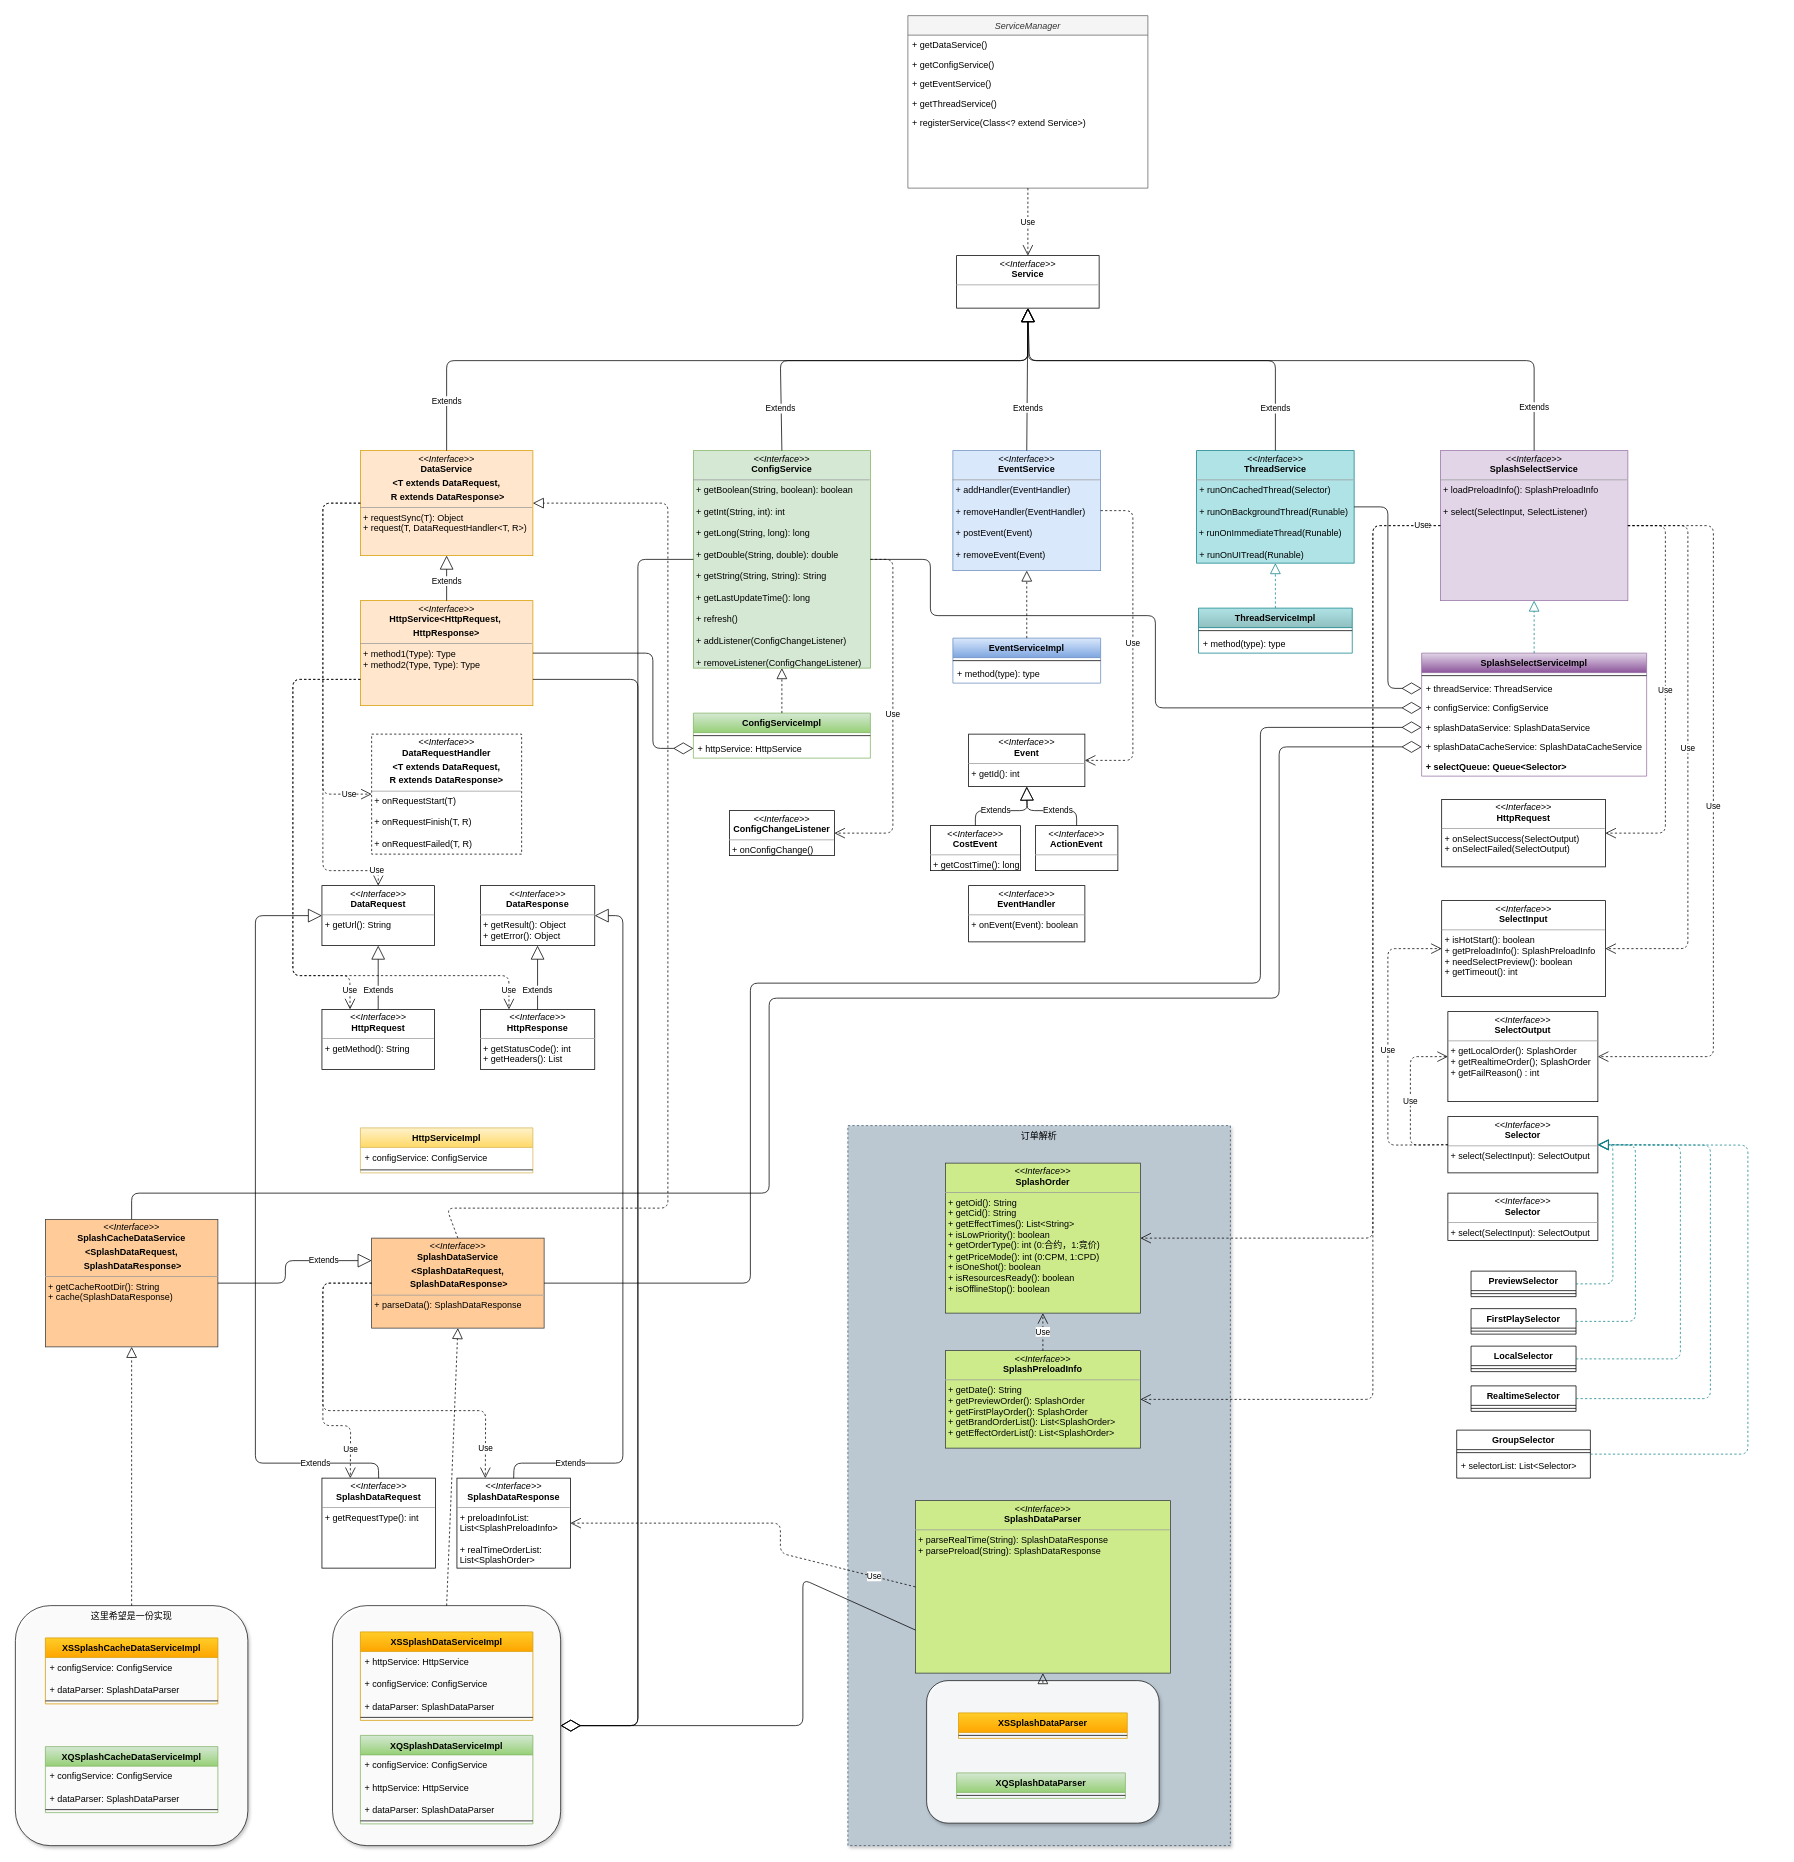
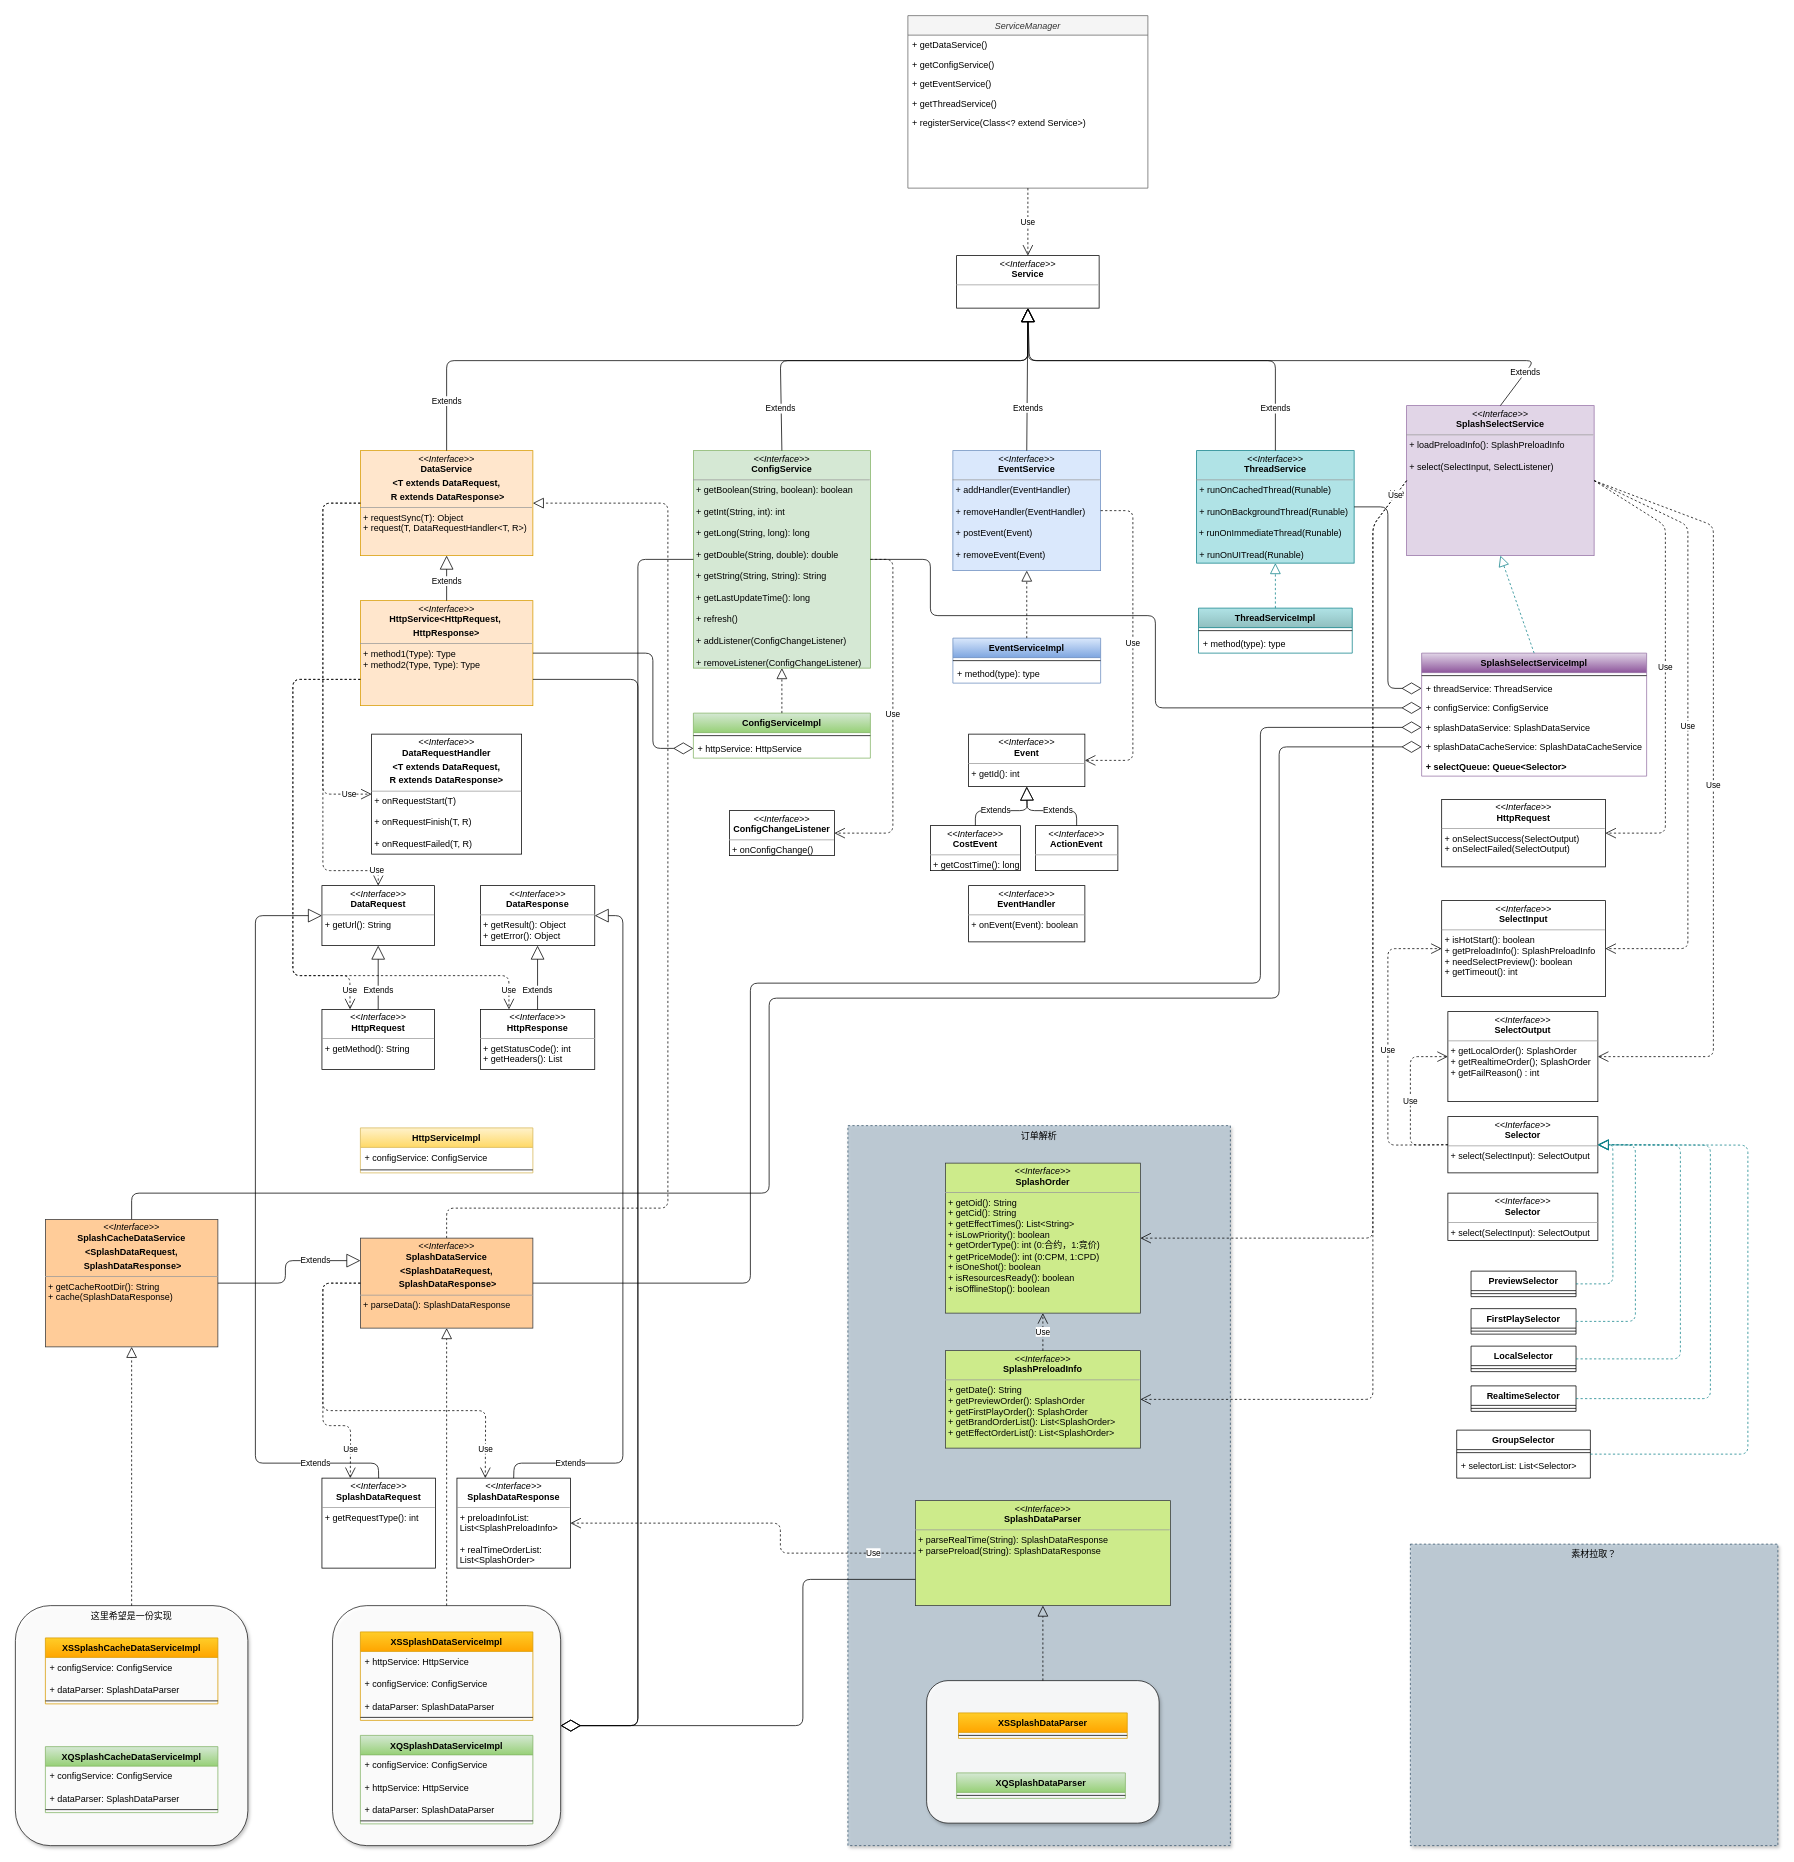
- <mxCell id="42" value="&lt;p style=&quot;margin: 0px ; margin-top: 4px ; text-align: center&quot;&gt;&lt;i&gt;&amp;lt;&amp;lt;Interface&amp;gt;&amp;gt;&lt;/i&gt;&lt;br&gt;&lt;b&gt;ThreadService&lt;/b&gt;&lt;/p&gt;&lt;hr size=&quot;1&quot;&gt;&lt;p style=&quot;margin: 0px ; margin-left: 4px&quot;&gt;+ runOnCachedThread(Selector)&lt;/p&gt;&lt;p style=&quot;margin: 0px ; margin-left: 4px&quot;&gt;&lt;br&gt;&lt;/p&gt;&lt;p style=&quot;margin: 0px ; margin-left: 4px&quot;&gt;+ runOnBackgroundThread(Runable)&lt;/p&gt;&lt;br&gt;&amp;nbsp;+ runOnImmediateThread(Runable)&lt;p style=&quot;margin: 0px ; margin-left: 4px&quot;&gt;&lt;br&gt;&lt;/p&gt;&lt;p style=&quot;margin: 0px ; margin-left: 4px&quot;&gt;+ runOnUITread(Runable)&lt;br&gt;&lt;/p&gt;" style="verticalAlign=top;align=left;overflow=fill;fontSize=12;fontFamily=Helvetica;html=1;fillColor=#b0e3e6;strokeColor=#0e8088;" vertex="1" parent="1"><mxGeometry x="1595" y="600" width="210" height="150" as="geometry" /></mxCell>
+ <mxCell id="42" value="&lt;p style=&quot;margin: 0px ; margin-top: 4px ; text-align: center&quot;&gt;&lt;i&gt;&amp;lt;&amp;lt;Interface&amp;gt;&amp;gt;&lt;/i&gt;&lt;br&gt;&lt;b&gt;ThreadService&lt;/b&gt;&lt;/p&gt;&lt;hr size=&quot;1&quot;&gt;&lt;p style=&quot;margin: 0px ; margin-left: 4px&quot;&gt;+ runOnCachedThread(Runable)&lt;/p&gt;&lt;p style=&quot;margin: 0px ; margin-left: 4px&quot;&gt;&lt;br&gt;&lt;/p&gt;&lt;p style=&quot;margin: 0px ; margin-left: 4px&quot;&gt;+ runOnBackgroundThread(Runable)&lt;/p&gt;&lt;br&gt;&amp;nbsp;+ runOnImmediateThread(Runable)&lt;p style=&quot;margin: 0px ; margin-left: 4px&quot;&gt;&lt;br&gt;&lt;/p&gt;&lt;p style=&quot;margin: 0px ; margin-left: 4px&quot;&gt;+ runOnUITread(Runable)&lt;br&gt;&lt;/p&gt;" style="verticalAlign=top;align=left;overflow=fill;fontSize=12;fontFamily=Helvetica;html=1;fillColor=#b0e3e6;strokeColor=#0e8088;" vertex="1" parent="1"><mxGeometry x="1595" y="600" width="210" height="150" as="geometry" /></mxCell>
- <mxCell id="28" value="&lt;p style=&quot;margin: 0px ; margin-top: 4px ; text-align: center&quot;&gt;&lt;i&gt;&amp;lt;&amp;lt;Interface&amp;gt;&amp;gt;&lt;/i&gt;&lt;br&gt;&lt;b&gt;SplashSelectService&lt;/b&gt;&lt;/p&gt;&lt;hr size=&quot;1&quot;&gt;&lt;p style=&quot;margin: 0px ; margin-left: 4px&quot;&gt;+ loadPreloadInfo(): SplashPreloadInfo&lt;/p&gt;&lt;p style=&quot;margin: 0px ; margin-left: 4px&quot;&gt;&lt;br&gt;&lt;/p&gt;&lt;p style=&quot;margin: 0px ; margin-left: 4px&quot;&gt;+ select(SelectInput, SelectListener)&lt;/p&gt;" style="verticalAlign=top;align=left;overflow=fill;fontSize=12;fontFamily=Helvetica;html=1;fillColor=#e1d5e7;strokeColor=#9673a6;" vertex="1" parent="1"><mxGeometry x="1920" y="600" width="250" height="200" as="geometry" /></mxCell>
+ <mxCell id="28" value="&lt;p style=&quot;margin: 0px ; margin-top: 4px ; text-align: center&quot;&gt;&lt;i&gt;&amp;lt;&amp;lt;Interface&amp;gt;&amp;gt;&lt;/i&gt;&lt;br&gt;&lt;b&gt;SplashSelectService&lt;/b&gt;&lt;/p&gt;&lt;hr size=&quot;1&quot;&gt;&lt;p style=&quot;margin: 0px ; margin-left: 4px&quot;&gt;+ loadPreloadInfo(): SplashPreloadInfo&lt;/p&gt;&lt;p style=&quot;margin: 0px ; margin-left: 4px&quot;&gt;&lt;br&gt;&lt;/p&gt;&lt;p style=&quot;margin: 0px ; margin-left: 4px&quot;&gt;+ select(SelectInput, SelectListener)&lt;/p&gt;" style="verticalAlign=top;align=left;overflow=fill;fontSize=12;fontFamily=Helvetica;html=1;fillColor=#e1d5e7;strokeColor=#9673a6;" vertex="1" parent="1"><mxGeometry x="1875" y="540" width="250" height="200" as="geometry" /></mxCell>
- <mxCell id="93" value="&lt;p style=&quot;margin: 0px ; margin-top: 4px ; text-align: center&quot;&gt;&lt;i&gt;&amp;lt;&amp;lt;Interface&amp;gt;&amp;gt;&lt;/i&gt;&lt;br&gt;&lt;b&gt;DataRequestHandler&lt;/b&gt;&lt;/p&gt;&lt;p style=&quot;margin: 0px ; margin-top: 4px ; text-align: center&quot;&gt;&lt;b&gt;&amp;lt;T extends DataRequest,&lt;/b&gt;&lt;/p&gt;&lt;p style=&quot;margin: 0px ; margin-top: 4px ; text-align: center&quot;&gt;&lt;b&gt;R extends DataResponse&amp;gt;&lt;/b&gt;&lt;/p&gt;&lt;hr size=&quot;1&quot;&gt;&lt;p style=&quot;margin: 0px ; margin-left: 4px&quot;&gt;+ onRequestStart(T)&lt;/p&gt;&lt;p style=&quot;margin: 0px ; margin-left: 4px&quot;&gt;&lt;br&gt;&lt;/p&gt;&lt;p style=&quot;margin: 0px ; margin-left: 4px&quot;&gt;+ onRequestFinish(T, R)&lt;/p&gt;&lt;p style=&quot;margin: 0px ; margin-left: 4px&quot;&gt;&lt;br&gt;&lt;/p&gt;&lt;p style=&quot;margin: 0px ; margin-left: 4px&quot;&gt;+ onRequestFailed(T, R)&lt;/p&gt;" style="verticalAlign=top;align=left;overflow=fill;fontSize=12;fontFamily=Helvetica;html=1;gradientColor=none;dashed=1;" vertex="1" parent="1"><mxGeometry x="495" y="978" width="200" height="160" as="geometry" /></mxCell>
+ <mxCell id="93" value="&lt;p style=&quot;margin: 0px ; margin-top: 4px ; text-align: center&quot;&gt;&lt;i&gt;&amp;lt;&amp;lt;Interface&amp;gt;&amp;gt;&lt;/i&gt;&lt;br&gt;&lt;b&gt;DataRequestHandler&lt;/b&gt;&lt;/p&gt;&lt;p style=&quot;margin: 0px ; margin-top: 4px ; text-align: center&quot;&gt;&lt;b&gt;&amp;lt;T extends DataRequest,&lt;/b&gt;&lt;/p&gt;&lt;p style=&quot;margin: 0px ; margin-top: 4px ; text-align: center&quot;&gt;&lt;b&gt;R extends DataResponse&amp;gt;&lt;/b&gt;&lt;/p&gt;&lt;hr size=&quot;1&quot;&gt;&lt;p style=&quot;margin: 0px ; margin-left: 4px&quot;&gt;+ onRequestStart(T)&lt;/p&gt;&lt;p style=&quot;margin: 0px ; margin-left: 4px&quot;&gt;&lt;br&gt;&lt;/p&gt;&lt;p style=&quot;margin: 0px ; margin-left: 4px&quot;&gt;+ onRequestFinish(T, R)&lt;/p&gt;&lt;p style=&quot;margin: 0px ; margin-left: 4px&quot;&gt;&lt;br&gt;&lt;/p&gt;&lt;p style=&quot;margin: 0px ; margin-left: 4px&quot;&gt;+ onRequestFailed(T, R)&lt;/p&gt;" style="verticalAlign=top;align=left;overflow=fill;fontSize=12;fontFamily=Helvetica;html=1;gradientColor=none;" vertex="1" parent="1"><mxGeometry x="495" y="978" width="200" height="160" as="geometry" /></mxCell>
- <mxCell id="91" value="&lt;p style=&quot;margin: 0px ; margin-top: 4px ; text-align: center&quot;&gt;&lt;i&gt;&amp;lt;&amp;lt;Interface&amp;gt;&amp;gt;&lt;/i&gt;&lt;br&gt;&lt;b&gt;SplashDataService&lt;/b&gt;&lt;/p&gt;&lt;p style=&quot;margin: 0px ; margin-top: 4px ; text-align: center&quot;&gt;&lt;b&gt;&amp;lt;SplashDataRequest,&lt;/b&gt;&lt;/p&gt;&lt;p style=&quot;margin: 0px ; margin-top: 4px ; text-align: center&quot;&gt;&lt;b&gt;&amp;nbsp;SplashDataResponse&amp;gt;&lt;/b&gt;&lt;/p&gt;&lt;hr size=&quot;1&quot;&gt;&lt;p style=&quot;margin: 0px ; margin-left: 4px&quot;&gt;+ parseData(): SplashDataResponse&lt;/p&gt;" style="verticalAlign=top;align=left;overflow=fill;fontSize=12;fontFamily=Helvetica;html=1;fillColor=#ffcc99;strokeColor=#36393d;" vertex="1" parent="1"><mxGeometry x="495" y="1650" width="230" height="120" as="geometry" /></mxCell>
+ <mxCell id="91" value="&lt;p style=&quot;margin: 0px ; margin-top: 4px ; text-align: center&quot;&gt;&lt;i&gt;&amp;lt;&amp;lt;Interface&amp;gt;&amp;gt;&lt;/i&gt;&lt;br&gt;&lt;b&gt;SplashDataService&lt;/b&gt;&lt;/p&gt;&lt;p style=&quot;margin: 0px ; margin-top: 4px ; text-align: center&quot;&gt;&lt;b&gt;&amp;lt;SplashDataRequest,&lt;/b&gt;&lt;/p&gt;&lt;p style=&quot;margin: 0px ; margin-top: 4px ; text-align: center&quot;&gt;&lt;b&gt;&amp;nbsp;SplashDataResponse&amp;gt;&lt;/b&gt;&lt;/p&gt;&lt;hr size=&quot;1&quot;&gt;&lt;p style=&quot;margin: 0px ; margin-left: 4px&quot;&gt;+ parseData(): SplashDataResponse&lt;/p&gt;" style="verticalAlign=top;align=left;overflow=fill;fontSize=12;fontFamily=Helvetica;html=1;fillColor=#ffcc99;strokeColor=#36393d;" vertex="1" parent="1"><mxGeometry x="480" y="1650" width="230" height="120" as="geometry" /></mxCell>
- <mxCell id="105" value="&lt;p style=&quot;margin: 0px ; margin-top: 4px ; text-align: center&quot;&gt;&lt;i&gt;&amp;lt;&amp;lt;Interface&amp;gt;&amp;gt;&lt;/i&gt;&lt;br&gt;&lt;b&gt;SplashDataParser&lt;br&gt;&lt;/b&gt;&lt;/p&gt;&lt;hr size=&quot;1&quot;&gt;&lt;p style=&quot;margin: 0px ; margin-left: 4px&quot;&gt;+ parseRealTime(String): SplashDataResponse&lt;br&gt;+ parsePreload(String&lt;span&gt;): SplashDataResponse&lt;/span&gt;&lt;/p&gt;" style="verticalAlign=top;align=left;overflow=fill;fontSize=12;fontFamily=Helvetica;html=1;fillColor=#cdeb8b;strokeColor=#36393d;" vertex="1" parent="1"><mxGeometry x="1220" y="2000" width="340" height="230" as="geometry" /></mxCell>
+ <mxCell id="105" value="&lt;p style=&quot;margin: 0px ; margin-top: 4px ; text-align: center&quot;&gt;&lt;i&gt;&amp;lt;&amp;lt;Interface&amp;gt;&amp;gt;&lt;/i&gt;&lt;br&gt;&lt;b&gt;SplashDataParser&lt;br&gt;&lt;/b&gt;&lt;/p&gt;&lt;hr size=&quot;1&quot;&gt;&lt;p style=&quot;margin: 0px ; margin-left: 4px&quot;&gt;+ parseRealTime(String): SplashDataResponse&lt;br&gt;+ parsePreload(String&lt;span&gt;): SplashDataResponse&lt;/span&gt;&lt;/p&gt;" style="verticalAlign=top;align=left;overflow=fill;fontSize=12;fontFamily=Helvetica;html=1;fillColor=#cdeb8b;strokeColor=#36393d;" vertex="1" parent="1"><mxGeometry x="1220" y="2000" width="340" height="140" as="geometry" /></mxCell>
+ <mxCell id="140" value="素材拉取？" style="rounded=0;whiteSpace=wrap;html=1;shadow=1;glass=0;sketch=0;opacity=90;verticalAlign=top;dashed=1;fillColor=#bac8d3;strokeColor=#23445d;" vertex="1" parent="1"><mxGeometry x="1880" y="2058" width="490" height="402" as="geometry" /></mxCell>
